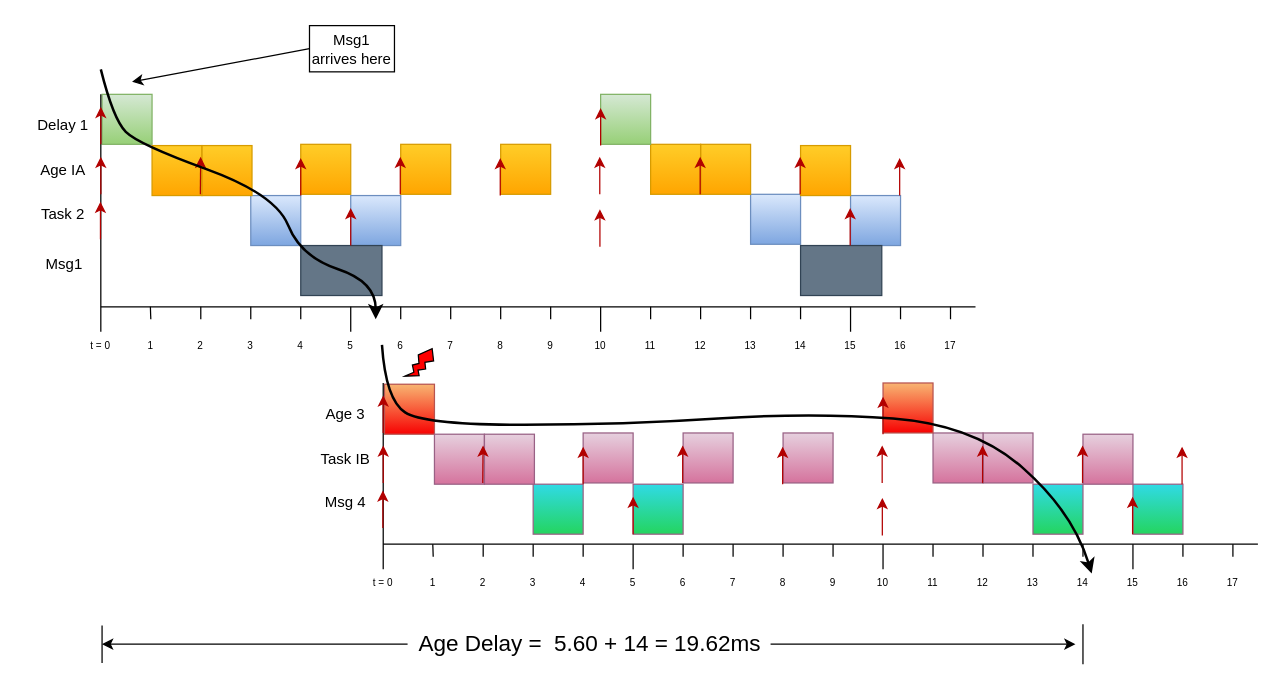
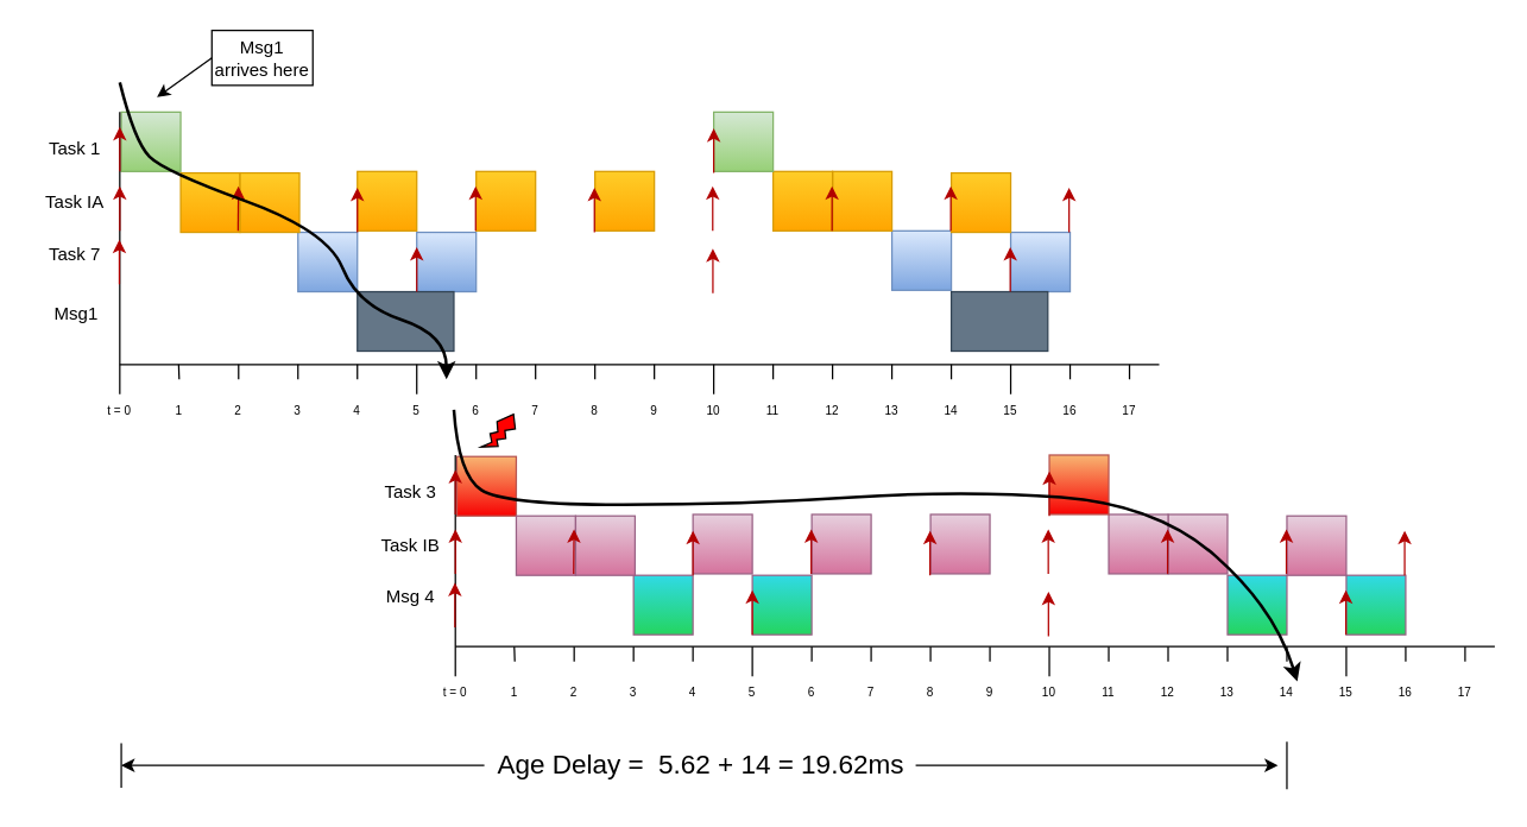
- <mxCell id="60" value="Msg1 arrives here" style="text;html=1;strokeColor=default;fillColor=none;align=center;verticalAlign=middle;whiteSpace=wrap;rounded=0;" vertex="1" parent="1"><mxGeometry x="247" y="20" width="68" height="37" as="geometry" /></mxCell>
+ <mxCell id="60" value="Msg1 arrives here" style="text;html=1;strokeColor=default;fillColor=none;align=center;verticalAlign=middle;whiteSpace=wrap;rounded=0;" vertex="1" parent="1"><mxGeometry x="142" y="20" width="68" height="37" as="geometry" /></mxCell>
- <mxCell id="20" value="Delay 1" style="text;html=1;strokeColor=none;fillColor=none;align=center;verticalAlign=middle;whiteSpace=wrap;rounded=0;" vertex="1" parent="1"><mxGeometry x="20" y="85" width="60" height="30" as="geometry" /></mxCell>
+ <mxCell id="20" value="Task 1" style="text;html=1;strokeColor=none;fillColor=none;align=center;verticalAlign=middle;whiteSpace=wrap;rounded=0;" vertex="1" parent="1"><mxGeometry x="20" y="85" width="60" height="30" as="geometry" /></mxCell>
- <mxCell id="21" value="Age IA" style="text;html=1;strokeColor=none;fillColor=none;align=center;verticalAlign=middle;whiteSpace=wrap;rounded=0;" vertex="1" parent="1"><mxGeometry x="20" y="121" width="60" height="30" as="geometry" /></mxCell>
+ <mxCell id="21" value="Task IA" style="text;html=1;strokeColor=none;fillColor=none;align=center;verticalAlign=middle;whiteSpace=wrap;rounded=0;" vertex="1" parent="1"><mxGeometry x="20" y="121" width="60" height="30" as="geometry" /></mxCell>
- <mxCell id="80" value="Task 2" style="text;html=1;strokeColor=none;fillColor=none;align=center;verticalAlign=middle;whiteSpace=wrap;rounded=0;" vertex="1" parent="1"><mxGeometry x="20" y="156" width="60" height="30" as="geometry" /></mxCell>
+ <mxCell id="80" value="Task 7" style="text;html=1;strokeColor=none;fillColor=none;align=center;verticalAlign=middle;whiteSpace=wrap;rounded=0;" vertex="1" parent="1"><mxGeometry x="20" y="156" width="60" height="30" as="geometry" /></mxCell>
- <mxCell id="95" value="Age 3" style="text;html=1;strokeColor=none;fillColor=none;align=center;verticalAlign=middle;whiteSpace=wrap;rounded=0;" vertex="1" parent="1"><mxGeometry x="246" y="316" width="60" height="30" as="geometry" /></mxCell>
+ <mxCell id="95" value="Task 3" style="text;html=1;strokeColor=none;fillColor=none;align=center;verticalAlign=middle;whiteSpace=wrap;rounded=0;" vertex="1" parent="1"><mxGeometry x="246" y="316" width="60" height="30" as="geometry" /></mxCell>
- <mxCell id="73" value="&lt;font style=&quot;font-size: 18px;&quot;&gt;Age Delay =&amp;nbsp; 5.60 + 14 = 19.62ms&lt;/font&gt;" style="text;html=1;strokeColor=none;fillColor=none;align=center;verticalAlign=middle;whiteSpace=wrap;rounded=0;" vertex="1" parent="1"><mxGeometry x="325.5" y="495" width="290.5" height="40" as="geometry" /></mxCell>
+ <mxCell id="73" value="&lt;font style=&quot;font-size: 18px;&quot;&gt;Age Delay =&amp;nbsp; 5.62 + 14 = 19.62ms&lt;/font&gt;" style="text;html=1;strokeColor=none;fillColor=none;align=center;verticalAlign=middle;whiteSpace=wrap;rounded=0;" vertex="1" parent="1"><mxGeometry x="325.5" y="495" width="290.5" height="40" as="geometry" /></mxCell>
